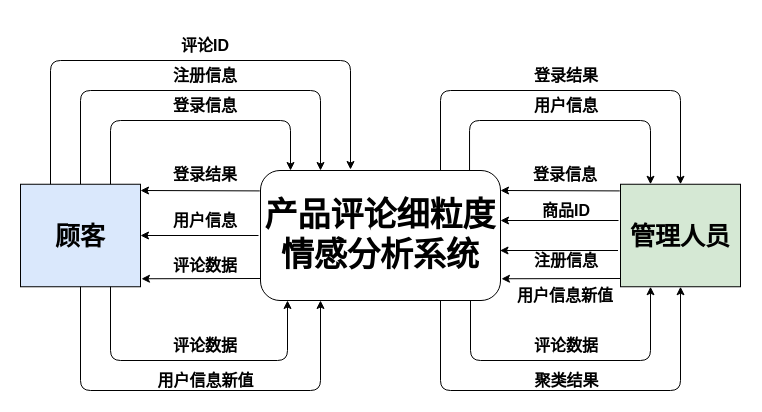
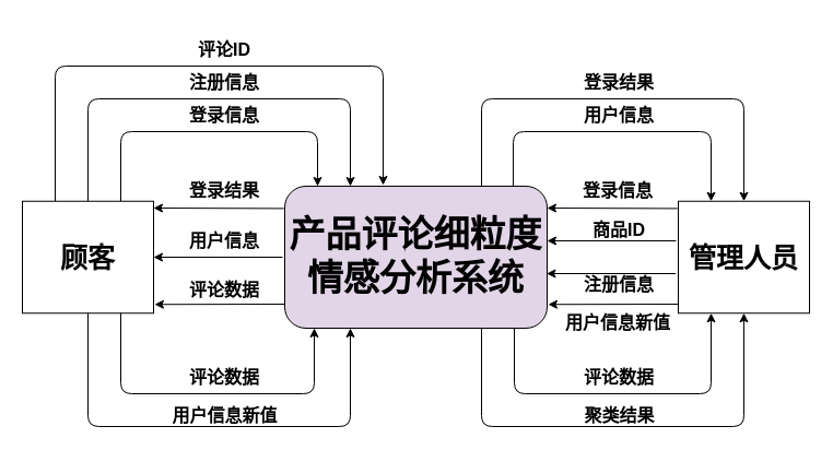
- <mxCell id="3" value="&lt;font style=&quot;font-size: 25px&quot;&gt;&lt;b&gt;顾客&lt;/b&gt;&lt;/font&gt;" style="rounded=0;whiteSpace=wrap;html=1;fillColor=#dae8fc;" parent="1" vertex="1"><mxGeometry x="20" y="183.75" width="120" height="102.5" as="geometry" /></mxCell>
+ <mxCell id="3" value="&lt;font style=&quot;font-size: 25px&quot;&gt;&lt;b&gt;顾客&lt;/b&gt;&lt;/font&gt;" style="rounded=0;whiteSpace=wrap;html=1;" parent="1" vertex="1"><mxGeometry x="20" y="183.75" width="120" height="102.5" as="geometry" /></mxCell>
- <mxCell id="2" value="&lt;p class=&quot;MsoNormal&quot;&gt;&lt;font face=&quot;Verdana&quot; size=&quot;1&quot;&gt;&lt;b style=&quot;font-size: 33px&quot;&gt;产品评论细粒度情感分析系统&lt;/b&gt;&lt;/font&gt;&lt;/p&gt;" style="rounded=1;whiteSpace=wrap;html=1;" parent="1" vertex="1"><mxGeometry x="260" y="170" width="240" height="130" as="geometry" /></mxCell>
+ <mxCell id="2" value="&lt;p class=&quot;MsoNormal&quot;&gt;&lt;font face=&quot;Verdana&quot; size=&quot;1&quot;&gt;&lt;b style=&quot;font-size: 33px&quot;&gt;产品评论细粒度情感分析系统&lt;/b&gt;&lt;/font&gt;&lt;/p&gt;" style="rounded=1;whiteSpace=wrap;html=1;fillColor=#e1d5e7;" parent="1" vertex="1"><mxGeometry x="260" y="170" width="240" height="130" as="geometry" /></mxCell>
- <mxCell id="11" value="&lt;font style=&quot;font-size: 25px&quot;&gt;&lt;b&gt;管理人员&lt;/b&gt;&lt;/font&gt;" style="rounded=0;whiteSpace=wrap;html=1;fillColor=#d5e8d4;" parent="1" vertex="1"><mxGeometry x="620" y="183.75" width="120" height="102.5" as="geometry" /></mxCell>
+ <mxCell id="11" value="&lt;font style=&quot;font-size: 25px&quot;&gt;&lt;b&gt;管理人员&lt;/b&gt;&lt;/font&gt;" style="rounded=0;whiteSpace=wrap;html=1;" parent="1" vertex="1"><mxGeometry x="620" y="183.75" width="120" height="102.5" as="geometry" /></mxCell>
